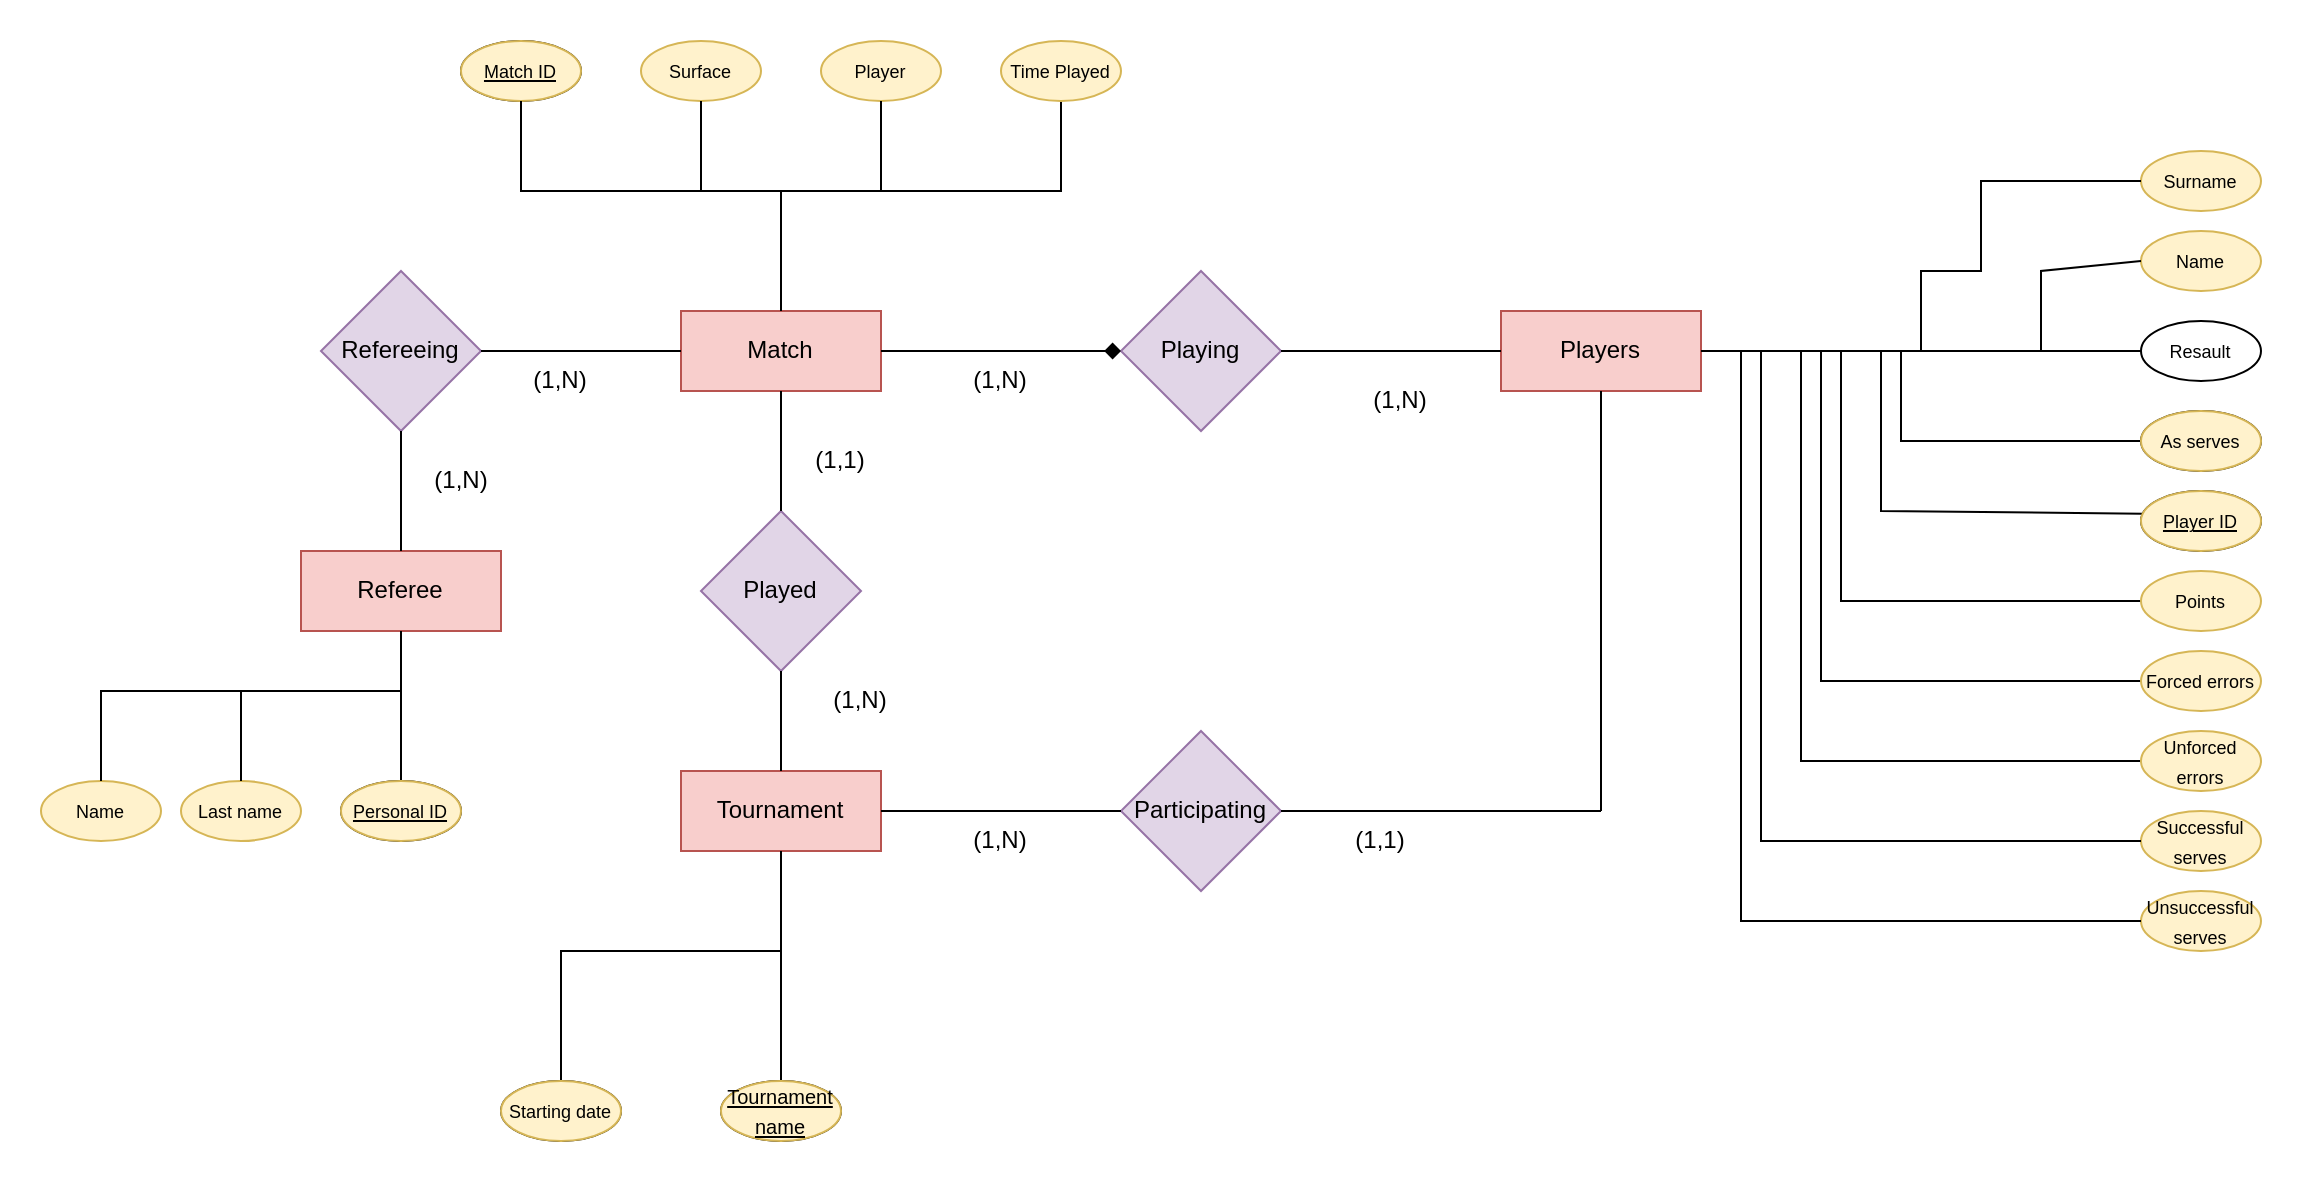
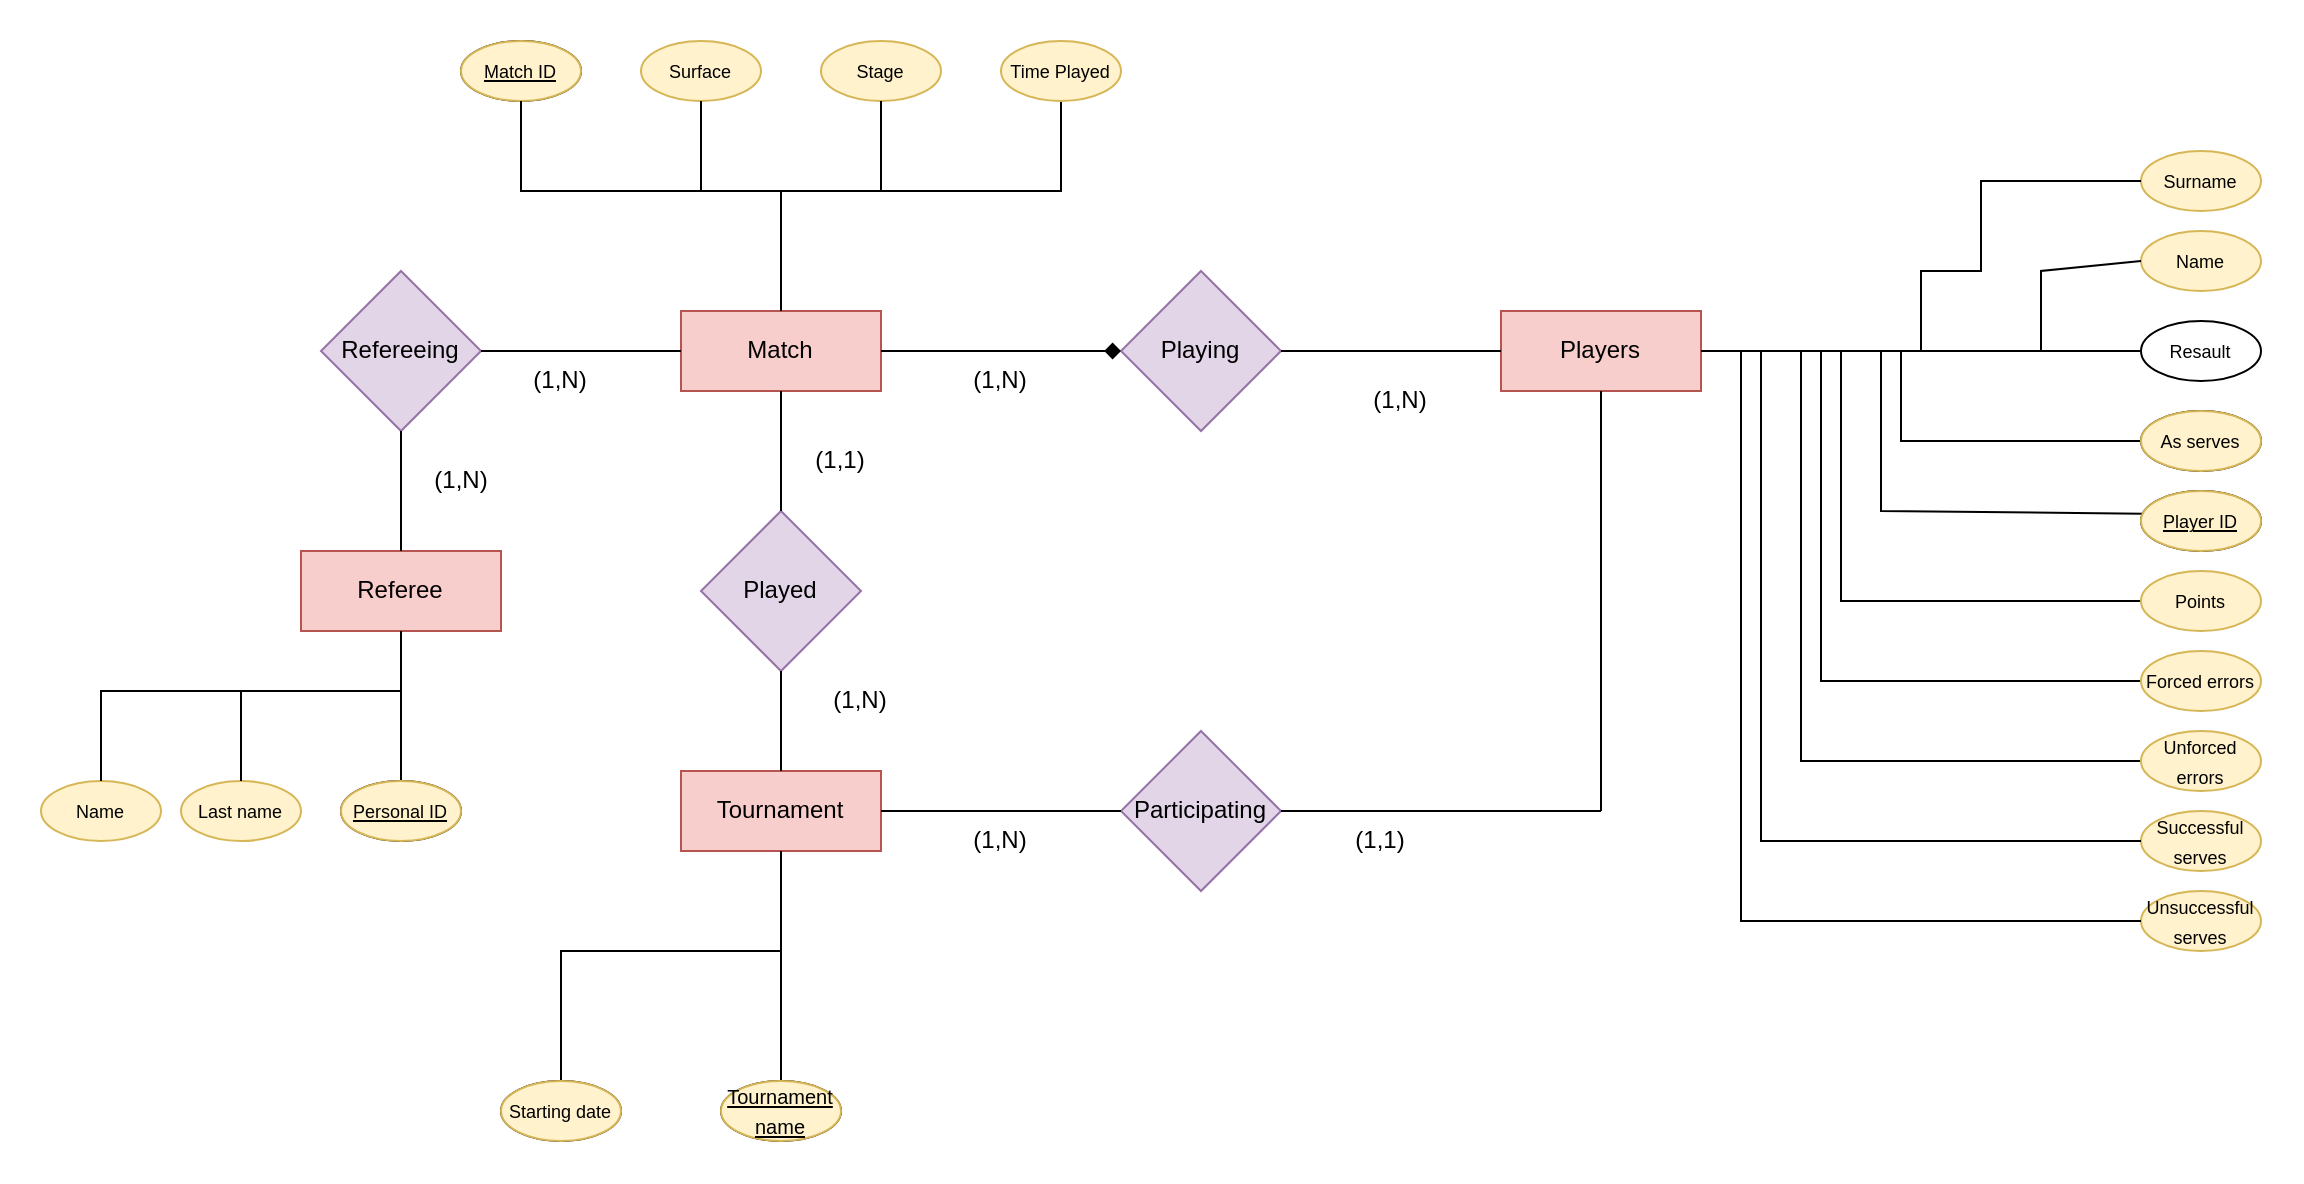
- <mxCell id="43" value="&lt;font style=&quot;font-size: 9px;&quot;&gt;Player&lt;/font&gt;" style="ellipse;whiteSpace=wrap;html=1;fillColor=#fff2cc;strokeColor=#d6b656;" vertex="1" parent="1"><mxGeometry x="410" y="20" width="60" height="30" as="geometry" /></mxCell>
+ <mxCell id="43" value="&lt;font style=&quot;font-size: 9px;&quot;&gt;Stage&lt;/font&gt;" style="ellipse;whiteSpace=wrap;html=1;fillColor=#fff2cc;strokeColor=#d6b656;" vertex="1" parent="1"><mxGeometry x="410" y="20" width="60" height="30" as="geometry" /></mxCell>
